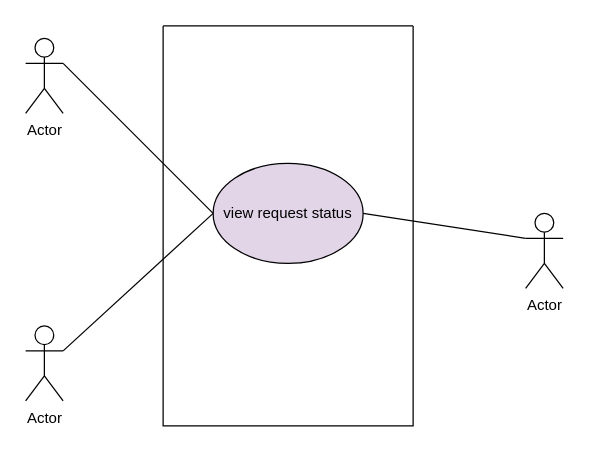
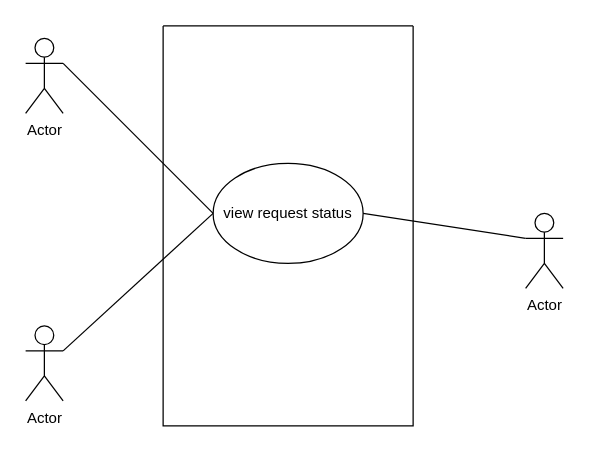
- <mxCell id="5" value="view request status" style="ellipse;whiteSpace=wrap;html=1;fillColor=#e1d5e7;" vertex="1" parent="4"><mxGeometry x="40" y="110" width="120" height="80" as="geometry" /></mxCell>
+ <mxCell id="5" value="view request status" style="ellipse;whiteSpace=wrap;html=1;" vertex="1" parent="4"><mxGeometry x="40" y="110" width="120" height="80" as="geometry" /></mxCell>
